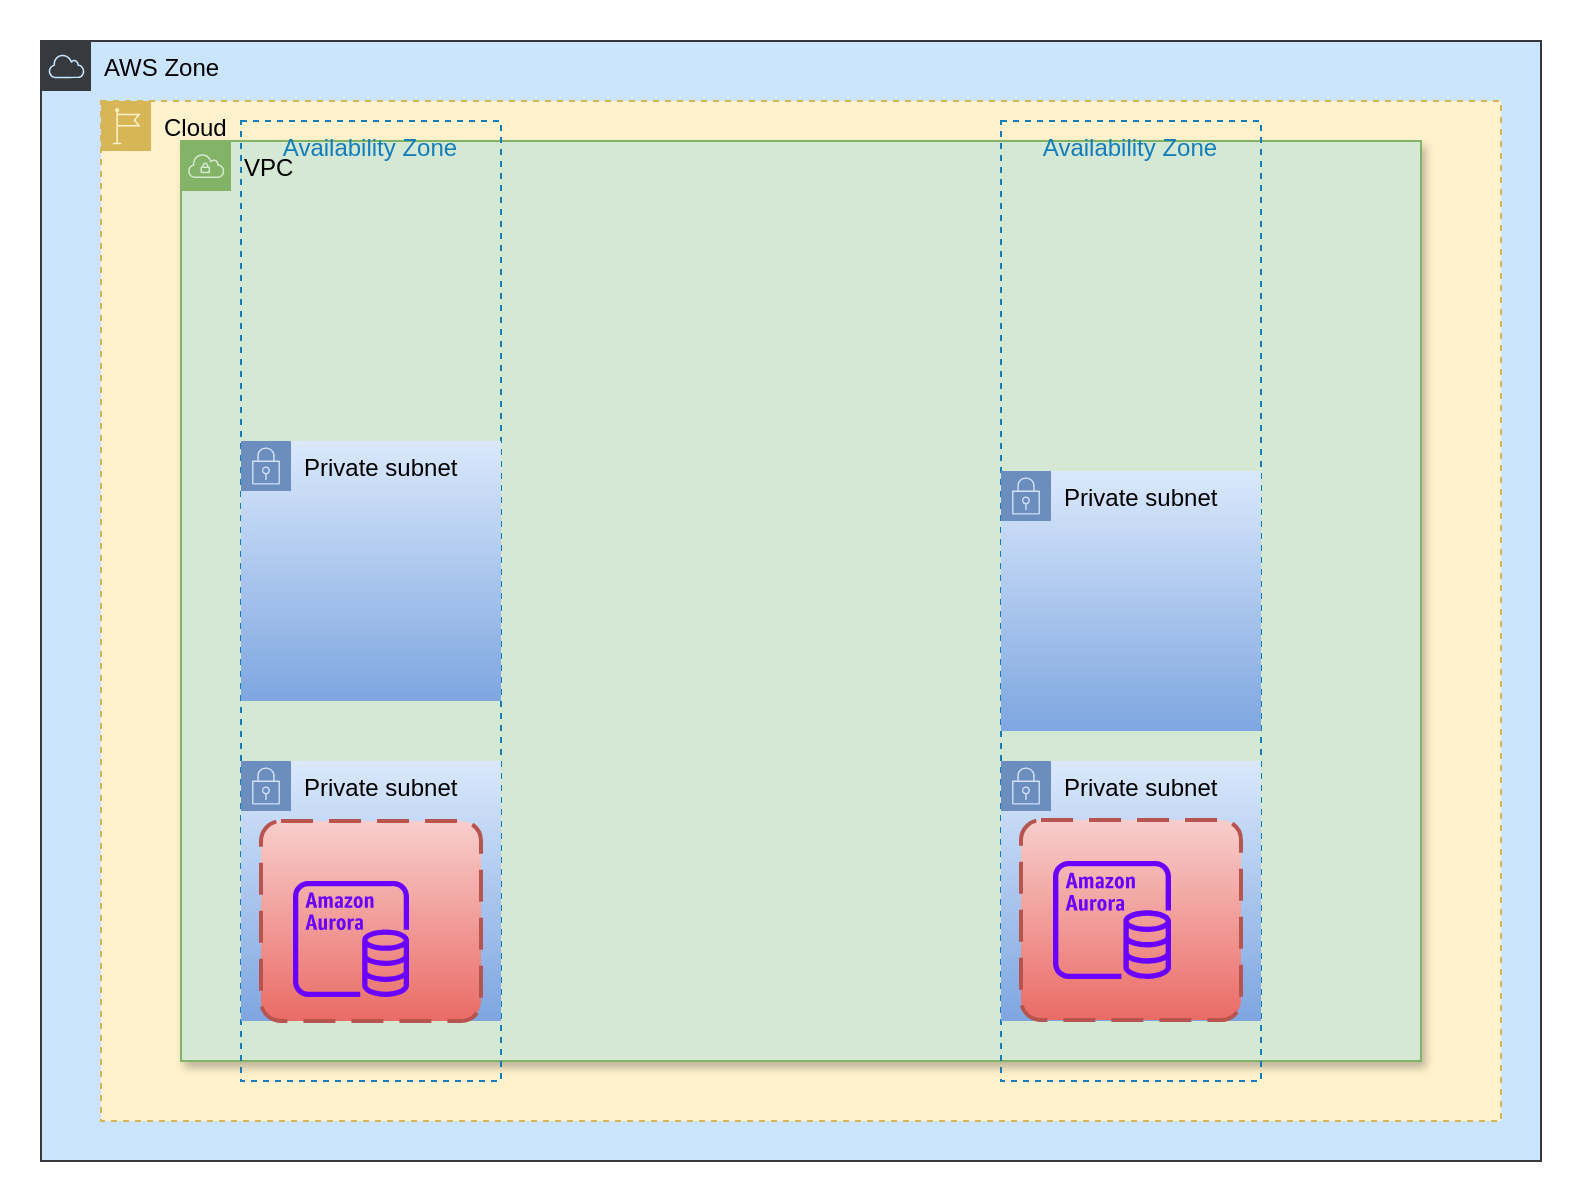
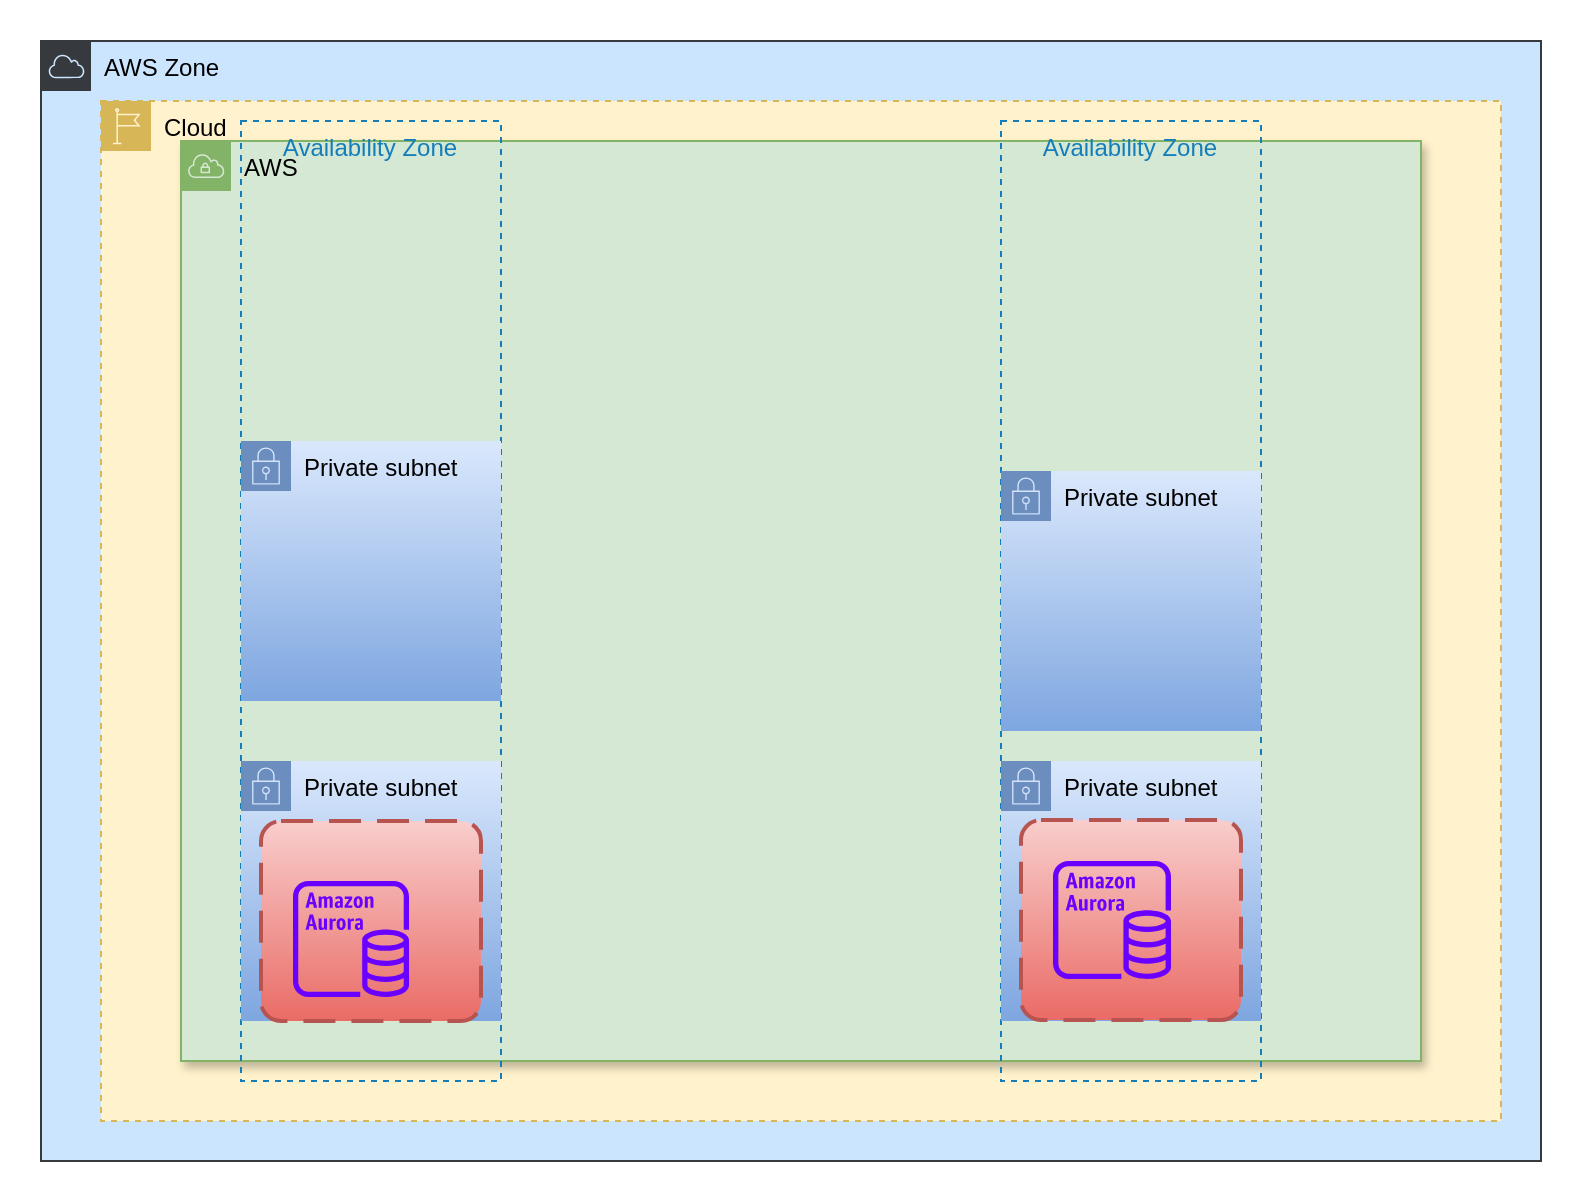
- <mxCell id="4" value="VPC" style="points=[[0,0],[0.25,0],[0.5,0],[0.75,0],[1,0],[1,0.25],[1,0.5],[1,0.75],[1,1],[0.75,1],[0.5,1],[0.25,1],[0,1],[0,0.75],[0,0.5],[0,0.25]];outlineConnect=0;html=1;whiteSpace=wrap;fontSize=12;fontStyle=0;shape=mxgraph.aws4.group;grIcon=mxgraph.aws4.group_vpc;strokeColor=#82b366;fillColor=#d5e8d4;verticalAlign=top;align=left;spacingLeft=30;dashed=0;shadow=1;sketch=0;" vertex="1" parent="1"><mxGeometry x="90" y="70" width="620" height="460" as="geometry" /></mxCell>
+ <mxCell id="4" value="AWS" style="points=[[0,0],[0.25,0],[0.5,0],[0.75,0],[1,0],[1,0.25],[1,0.5],[1,0.75],[1,1],[0.75,1],[0.5,1],[0.25,1],[0,1],[0,0.75],[0,0.5],[0,0.25]];outlineConnect=0;html=1;whiteSpace=wrap;fontSize=12;fontStyle=0;shape=mxgraph.aws4.group;grIcon=mxgraph.aws4.group_vpc;strokeColor=#82b366;fillColor=#d5e8d4;verticalAlign=top;align=left;spacingLeft=30;dashed=0;shadow=1;sketch=0;" vertex="1" parent="1"><mxGeometry x="90" y="70" width="620" height="460" as="geometry" /></mxCell>
